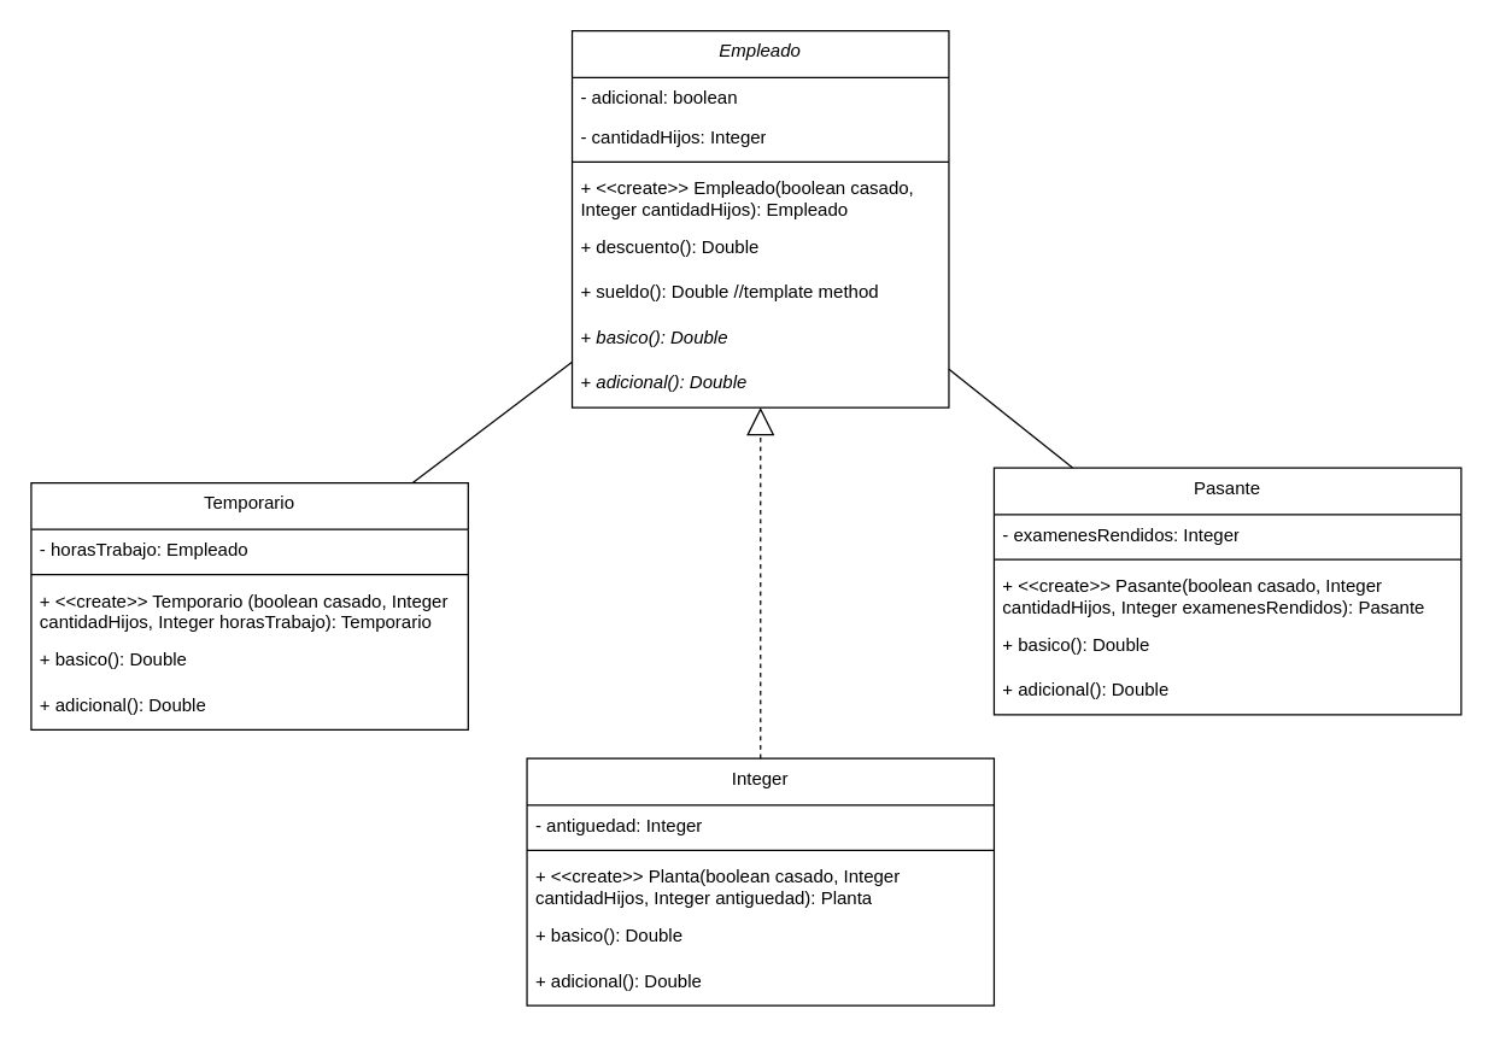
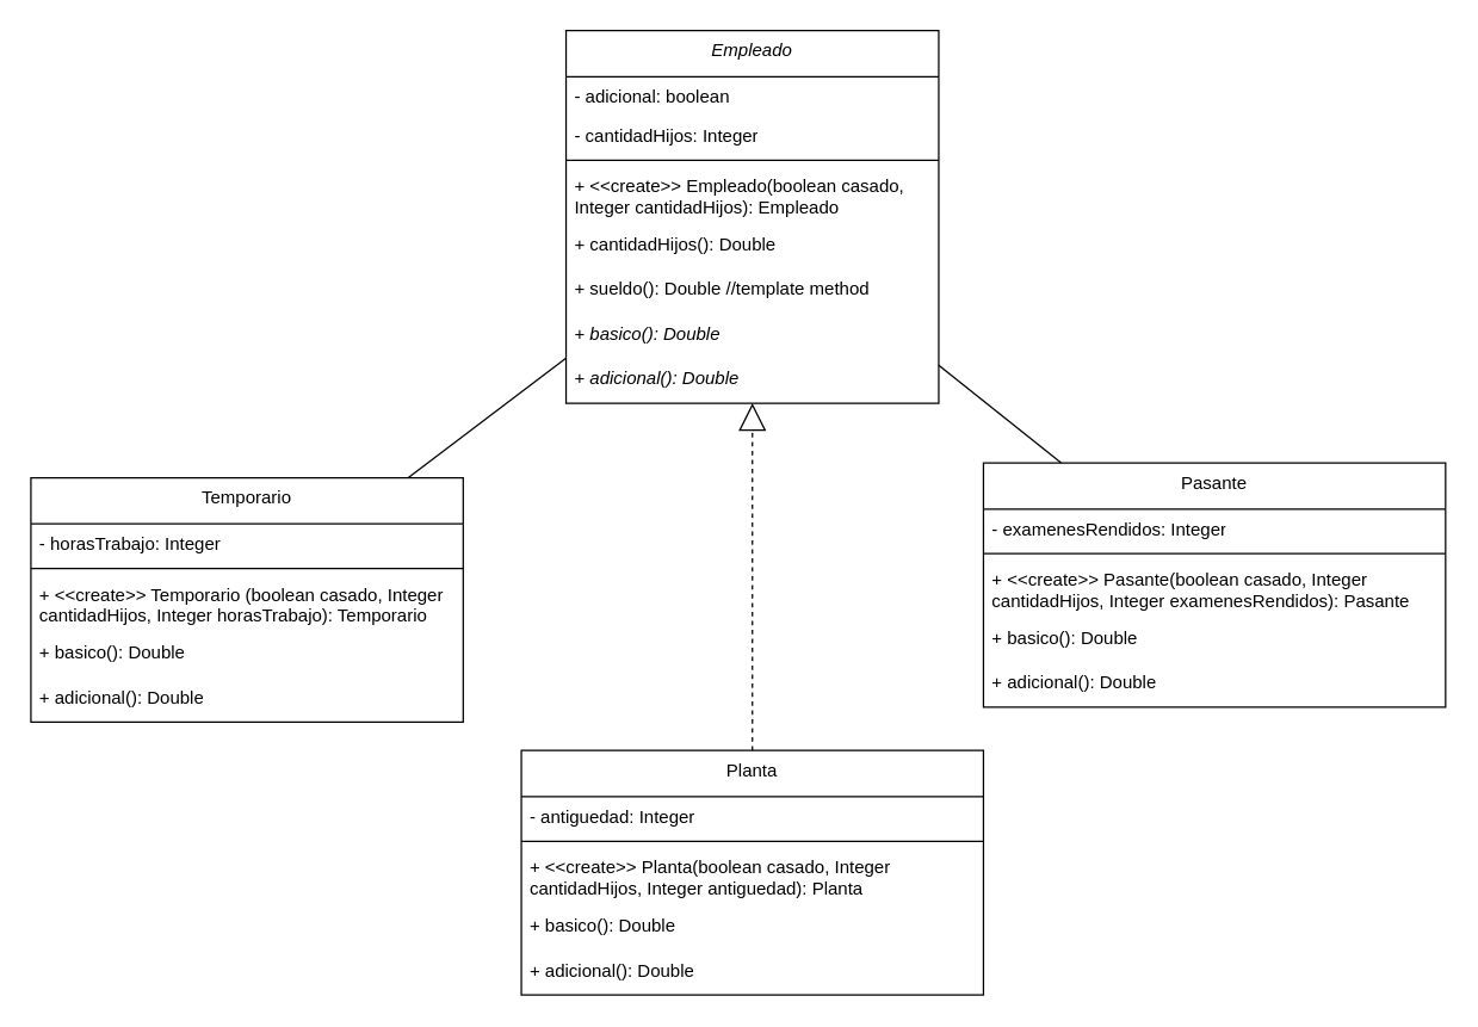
- <mxCell id="7" value="+ descuento(): Double" style="text;strokeColor=none;fillColor=none;align=left;verticalAlign=top;spacingLeft=4;spacingRight=4;overflow=hidden;rotatable=0;points=[[0,0.5],[1,0.5]];portConstraint=eastwest;html=1;whiteSpace=wrap;" vertex="1" parent="2"><mxGeometry y="130" width="250" height="30" as="geometry" /></mxCell>
+ <mxCell id="7" value="+ cantidadHijos(): Double" style="text;strokeColor=none;fillColor=none;align=left;verticalAlign=top;spacingLeft=4;spacingRight=4;overflow=hidden;rotatable=0;points=[[0,0.5],[1,0.5]];portConstraint=eastwest;html=1;whiteSpace=wrap;" vertex="1" parent="2"><mxGeometry y="130" width="250" height="30" as="geometry" /></mxCell>
- <mxCell id="12" value="- horasTrabajo: Empleado" style="text;strokeColor=none;fillColor=none;align=left;verticalAlign=top;spacingLeft=4;spacingRight=4;overflow=hidden;rotatable=0;points=[[0,0.5],[1,0.5]];portConstraint=eastwest;whiteSpace=wrap;html=1;" vertex="1" parent="11"><mxGeometry y="31" width="290" height="26" as="geometry" /></mxCell>
+ <mxCell id="12" value="- horasTrabajo: Integer" style="text;strokeColor=none;fillColor=none;align=left;verticalAlign=top;spacingLeft=4;spacingRight=4;overflow=hidden;rotatable=0;points=[[0,0.5],[1,0.5]];portConstraint=eastwest;whiteSpace=wrap;html=1;" vertex="1" parent="11"><mxGeometry y="31" width="290" height="26" as="geometry" /></mxCell>
- <mxCell id="23" value="&lt;div&gt;&lt;span style=&quot;font-weight: normal;&quot;&gt;Integer&lt;/span&gt;&lt;/div&gt;" style="swimlane;fontStyle=1;align=center;verticalAlign=top;childLayout=stackLayout;horizontal=1;startSize=31;horizontalStack=0;resizeParent=1;resizeParentMax=0;resizeLast=0;collapsible=1;marginBottom=0;whiteSpace=wrap;html=1;" vertex="1" parent="1"><mxGeometry x="349" y="503" width="310" height="164" as="geometry" /></mxCell>
+ <mxCell id="23" value="&lt;div&gt;&lt;span style=&quot;font-weight: normal;&quot;&gt;Planta&lt;/span&gt;&lt;/div&gt;" style="swimlane;fontStyle=1;align=center;verticalAlign=top;childLayout=stackLayout;horizontal=1;startSize=31;horizontalStack=0;resizeParent=1;resizeParentMax=0;resizeLast=0;collapsible=1;marginBottom=0;whiteSpace=wrap;html=1;" vertex="1" parent="1"><mxGeometry x="349" y="503" width="310" height="164" as="geometry" /></mxCell>
